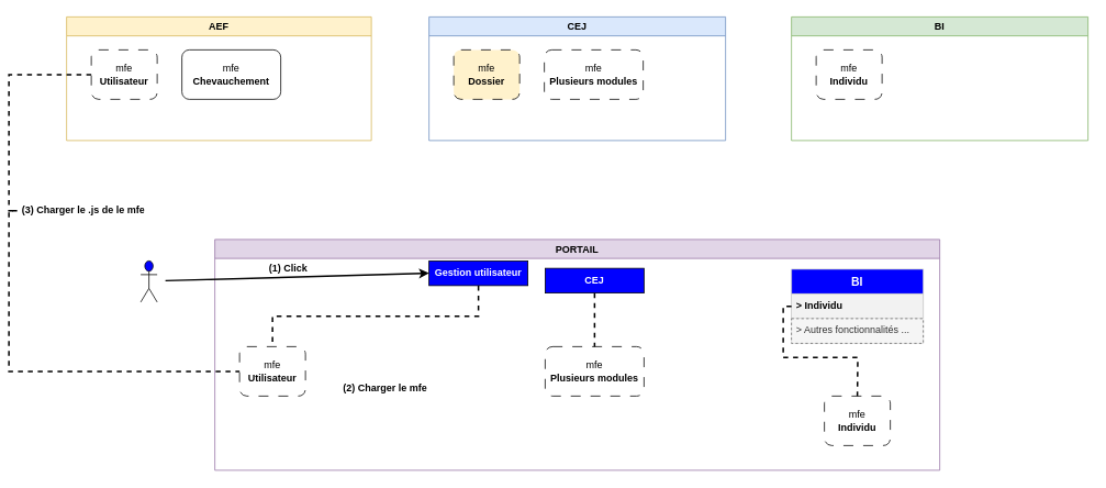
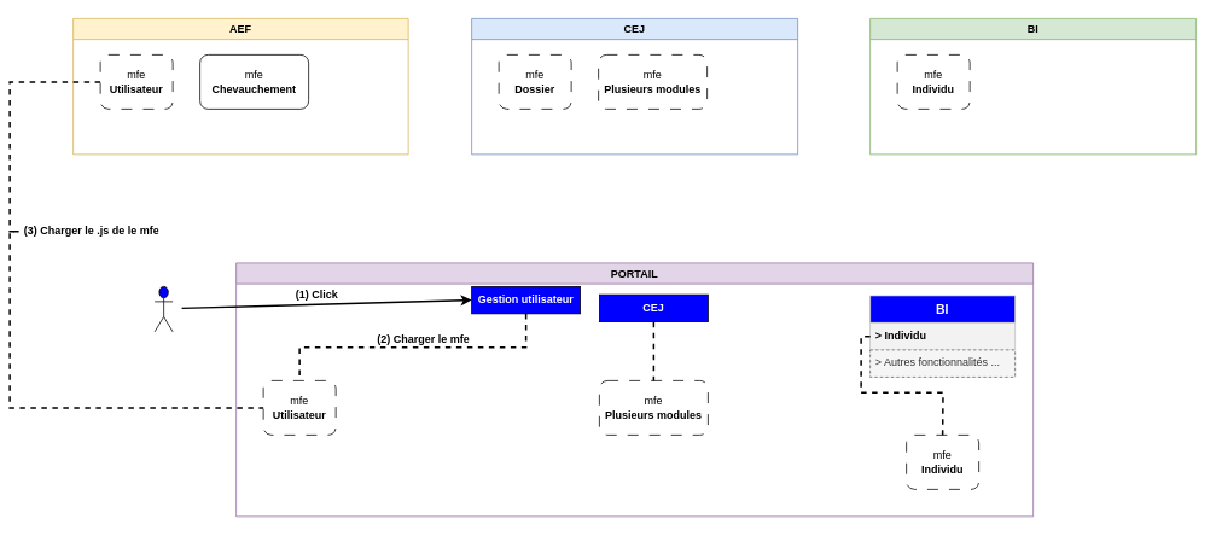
- <mxCell id="7" value="mfe&lt;br style=&quot;border-color: var(--border-color);&quot;&gt;&lt;b&gt;Dossier&lt;/b&gt;" style="rounded=1;whiteSpace=wrap;html=1;dashed=1;dashPattern=12 12;fillColor=#fff2cc;" parent="5" vertex="1"><mxGeometry x="30" y="40" width="80" height="60" as="geometry" /></mxCell>
+ <mxCell id="7" value="mfe&lt;br style=&quot;border-color: var(--border-color);&quot;&gt;&lt;b&gt;Dossier&lt;/b&gt;" style="rounded=1;whiteSpace=wrap;html=1;dashed=1;dashPattern=12 12;" parent="5" vertex="1"><mxGeometry x="30" y="40" width="80" height="60" as="geometry" /></mxCell>
- <mxCell id="15" value="&lt;font color=&quot;#000000&quot;&gt;&lt;b&gt;(2) Charger le mfe&lt;/b&gt;&lt;/font&gt;" style="text;strokeColor=none;fillColor=none;align=left;verticalAlign=middle;spacingLeft=4;spacingRight=4;overflow=hidden;points=[[0,0.5],[1,0.5]];portConstraint=eastwest;rotatable=0;whiteSpace=wrap;html=1;fontColor=#FFFFFF;" parent="8" vertex="1"><mxGeometry x="150" y="165" width="120" height="30" as="geometry" /></mxCell>
+ <mxCell id="15" value="&lt;font color=&quot;#000000&quot;&gt;&lt;b&gt;(2) Charger le mfe&lt;/b&gt;&lt;/font&gt;" style="text;strokeColor=none;fillColor=none;align=left;verticalAlign=middle;spacingLeft=4;spacingRight=4;overflow=hidden;points=[[0,0.5],[1,0.5]];portConstraint=eastwest;rotatable=0;whiteSpace=wrap;html=1;fontColor=#FFFFFF;" parent="8" vertex="1"><mxGeometry x="150" y="70" width="120" height="30" as="geometry" /></mxCell>
